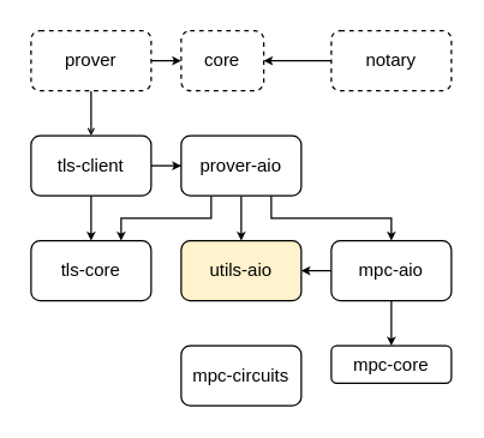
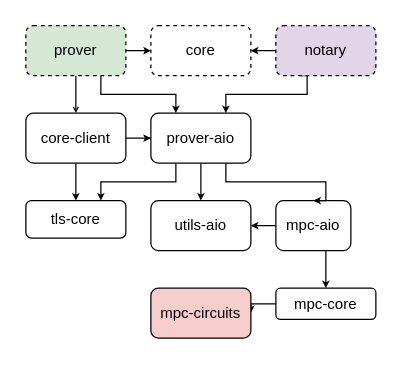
- <mxCell id="16" value="prover" style="rounded=1;whiteSpace=wrap;html=1;dashed=1;" parent="1" vertex="1"><mxGeometry x="20" y="20" width="80" height="40" as="geometry" /></mxCell>
+ <mxCell id="16" value="prover" style="rounded=1;whiteSpace=wrap;html=1;dashed=1;fillColor=#d5e8d4;" parent="1" vertex="1"><mxGeometry x="20" y="20" width="80" height="40" as="geometry" /></mxCell>
- <mxCell id="20" value="core" style="rounded=1;whiteSpace=wrap;html=1;dashed=1;" parent="1" vertex="1"><mxGeometry x="120" y="20" width="55" height="40" as="geometry" /></mxCell>
+ <mxCell id="20" value="core" style="rounded=1;whiteSpace=wrap;html=1;dashed=1;" parent="1" vertex="1"><mxGeometry x="120" y="20" width="80" height="40" as="geometry" /></mxCell>
- <mxCell id="19" value="notary" style="rounded=1;whiteSpace=wrap;html=1;dashed=1;" parent="1" vertex="1"><mxGeometry x="220" y="20" width="80" height="40" as="geometry" /></mxCell>
+ <mxCell id="19" value="notary" style="rounded=1;whiteSpace=wrap;html=1;dashed=1;fillColor=#e1d5e7;" parent="1" vertex="1"><mxGeometry x="220" y="20" width="80" height="40" as="geometry" /></mxCell>
+ <mxCell id="14" style="edgeStyle=orthogonalEdgeStyle;rounded=0;orthogonalLoop=1;jettySize=auto;html=1;exitX=0.75;exitY=1;exitDx=0;exitDy=0;entryX=0.25;entryY=0;entryDx=0;entryDy=0;endSize=3;" edge="1" parent="1" source="16" target="10"><mxGeometry relative="1" as="geometry"><Array as="points"><mxPoint x="80" y="75" /><mxPoint x="140" y="75" /></Array></mxGeometry></mxCell>
+ <mxCell id="18" style="edgeStyle=orthogonalEdgeStyle;rounded=0;orthogonalLoop=1;jettySize=auto;html=1;exitX=0.25;exitY=1;exitDx=0;exitDy=0;entryX=0.75;entryY=0;entryDx=0;entryDy=0;endSize=3;" edge="1" parent="1" source="19" target="10"><mxGeometry relative="1" as="geometry"><Array as="points"><mxPoint x="245" y="60" /><mxPoint x="245" y="75" /><mxPoint x="180" y="75" /></Array></mxGeometry></mxCell>
- <mxCell id="23" value="tls-client" style="rounded=1;whiteSpace=wrap;html=1;" vertex="1" parent="1"><mxGeometry x="20" y="90" width="80" height="40" as="geometry" /></mxCell>
+ <mxCell id="23" value="core-client" style="rounded=1;whiteSpace=wrap;html=1;" vertex="1" parent="1"><mxGeometry x="20" y="90" width="80" height="40" as="geometry" /></mxCell>
- <mxCell id="24" value="tls-core" style="rounded=1;whiteSpace=wrap;html=1;" vertex="1" parent="1"><mxGeometry x="20" y="160" width="80" height="40" as="geometry" /></mxCell>
+ <mxCell id="24" value="tls-core" style="rounded=1;whiteSpace=wrap;html=1;" vertex="1" parent="1"><mxGeometry x="20" y="160" width="80" height="30" as="geometry" /></mxCell>
- <mxCell id="12" value="utils-aio" style="rounded=1;whiteSpace=wrap;html=1;fillColor=#fff2cc;" parent="1" vertex="1"><mxGeometry x="120" y="160" width="80" height="40" as="geometry" /></mxCell>
+ <mxCell id="12" value="utils-aio" style="rounded=1;whiteSpace=wrap;html=1;" parent="1" vertex="1"><mxGeometry x="120" y="160" width="80" height="40" as="geometry" /></mxCell>
- <mxCell id="6" value="mpc-aio" style="rounded=1;whiteSpace=wrap;html=1;" parent="1" vertex="1"><mxGeometry x="220" y="160" width="80" height="40" as="geometry" /></mxCell>
+ <mxCell id="6" value="mpc-aio" style="rounded=1;whiteSpace=wrap;html=1;" parent="1" vertex="1"><mxGeometry x="220" y="160" width="60" height="40" as="geometry" /></mxCell>
+ <mxCell id="2" style="edgeStyle=orthogonalEdgeStyle;rounded=0;jumpStyle=arc;orthogonalLoop=1;jettySize=auto;html=1;entryX=1;entryY=0.5;entryDx=0;entryDy=0;endSize=3;" edge="1" parent="1" source="3" target="11"><mxGeometry relative="1" as="geometry" /></mxCell>
- <mxCell id="11" value="mpc-circuits" style="rounded=1;whiteSpace=wrap;html=1;" parent="1" vertex="1"><mxGeometry x="120" y="230" width="80" height="40" as="geometry" /></mxCell>
+ <mxCell id="11" value="mpc-circuits" style="rounded=1;whiteSpace=wrap;html=1;fillColor=#f8cecc;" parent="1" vertex="1"><mxGeometry x="120" y="230" width="80" height="40" as="geometry" /></mxCell>
